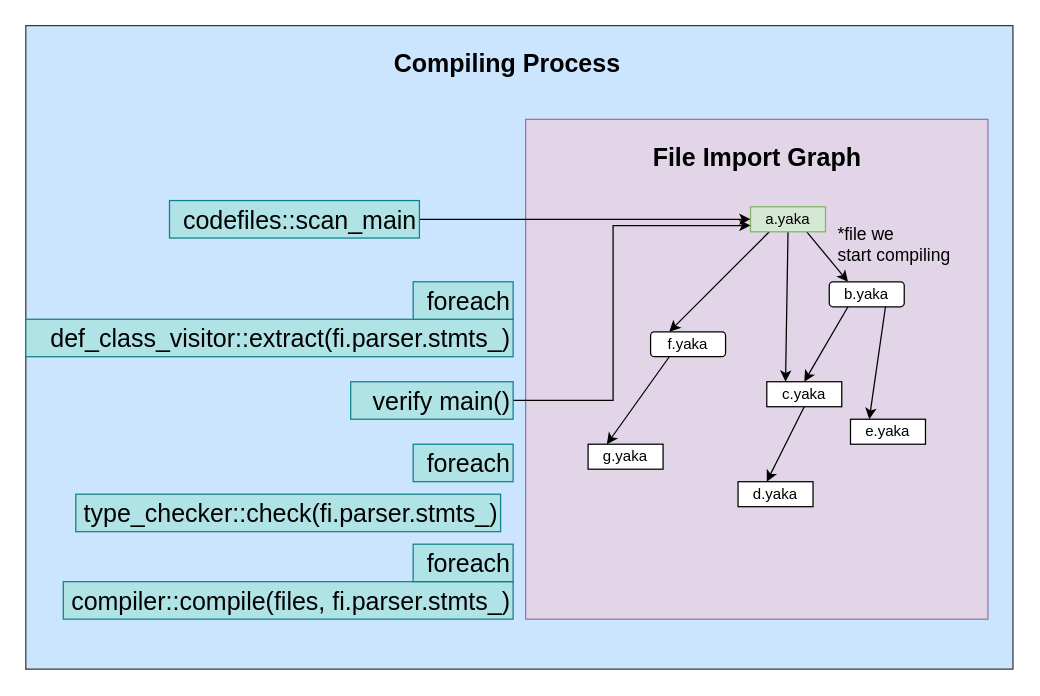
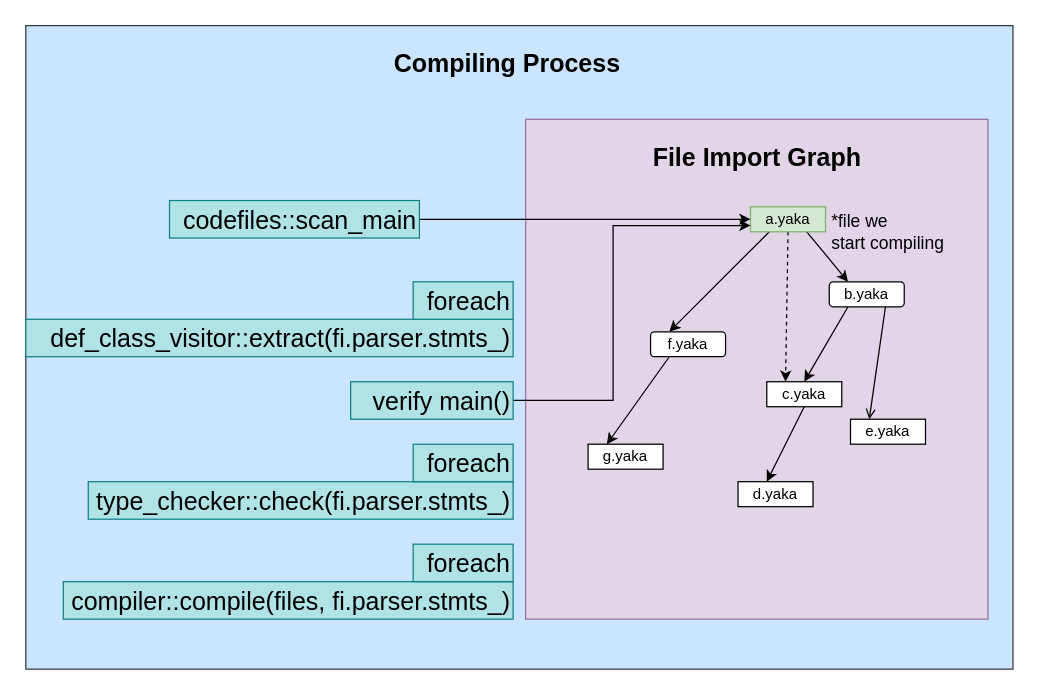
- <mxCell id="21" value="*file we &lt;br&gt;start compiling" style="text;html=1;align=left;verticalAlign=middle;resizable=0;points=[];autosize=1;strokeColor=none;fillColor=none;fontSize=14;fontColor=#000000;" parent="1" vertex="1"><mxGeometry x="668" y="175" width="110" height="40" as="geometry" /></mxCell>
+ <mxCell id="21" value="*file we &lt;br&gt;start compiling" style="text;html=1;align=left;verticalAlign=middle;resizable=0;points=[];autosize=1;strokeColor=none;fillColor=none;fontSize=14;fontColor=#000000;" parent="1" vertex="1"><mxGeometry x="663" y="165" width="110" height="40" as="geometry" /></mxCell>
- <mxCell id="6" style="edgeStyle=none;rounded=0;orthogonalLoop=1;jettySize=auto;html=1;exitX=0.5;exitY=1;exitDx=0;exitDy=0;entryX=0.25;entryY=0;entryDx=0;entryDy=0;" parent="1" source="7" target="12" edge="1"><mxGeometry relative="1" as="geometry" /></mxCell>
+ <mxCell id="6" style="edgeStyle=none;rounded=0;orthogonalLoop=1;jettySize=auto;html=1;exitX=0.5;exitY=1;exitDx=0;exitDy=0;entryX=0.25;entryY=0;entryDx=0;entryDy=0;dashed=1;" parent="1" source="7" target="12" edge="1"><mxGeometry relative="1" as="geometry" /></mxCell>
- <mxCell id="9" style="edgeStyle=none;rounded=0;orthogonalLoop=1;jettySize=auto;html=1;exitX=0.75;exitY=1;exitDx=0;exitDy=0;entryX=0.25;entryY=0;entryDx=0;entryDy=0;" parent="1" source="10" target="15" edge="1"><mxGeometry relative="1" as="geometry" /></mxCell>
+ <mxCell id="9" style="edgeStyle=none;rounded=0;orthogonalLoop=1;jettySize=auto;html=1;exitX=0.75;exitY=1;exitDx=0;exitDy=0;entryX=0.25;entryY=0;entryDx=0;entryDy=0;endArrow=open;" parent="1" source="10" target="15" edge="1"><mxGeometry relative="1" as="geometry" /></mxCell>
- <mxCell id="26" value="type_checker::check(fi.parser.stmts_)" style="rounded=0;whiteSpace=wrap;html=1;fontSize=20;fillColor=#b0e3e6;strokeColor=#0e8088;align=right;" vertex="1" parent="1"><mxGeometry x="60" y="395" width="340" height="30" as="geometry" /></mxCell>
+ <mxCell id="26" value="type_checker::check(fi.parser.stmts_)" style="rounded=0;whiteSpace=wrap;html=1;fontSize=20;fillColor=#b0e3e6;strokeColor=#0e8088;align=right;" vertex="1" parent="1"><mxGeometry x="70" y="385" width="340" height="30" as="geometry" /></mxCell>
